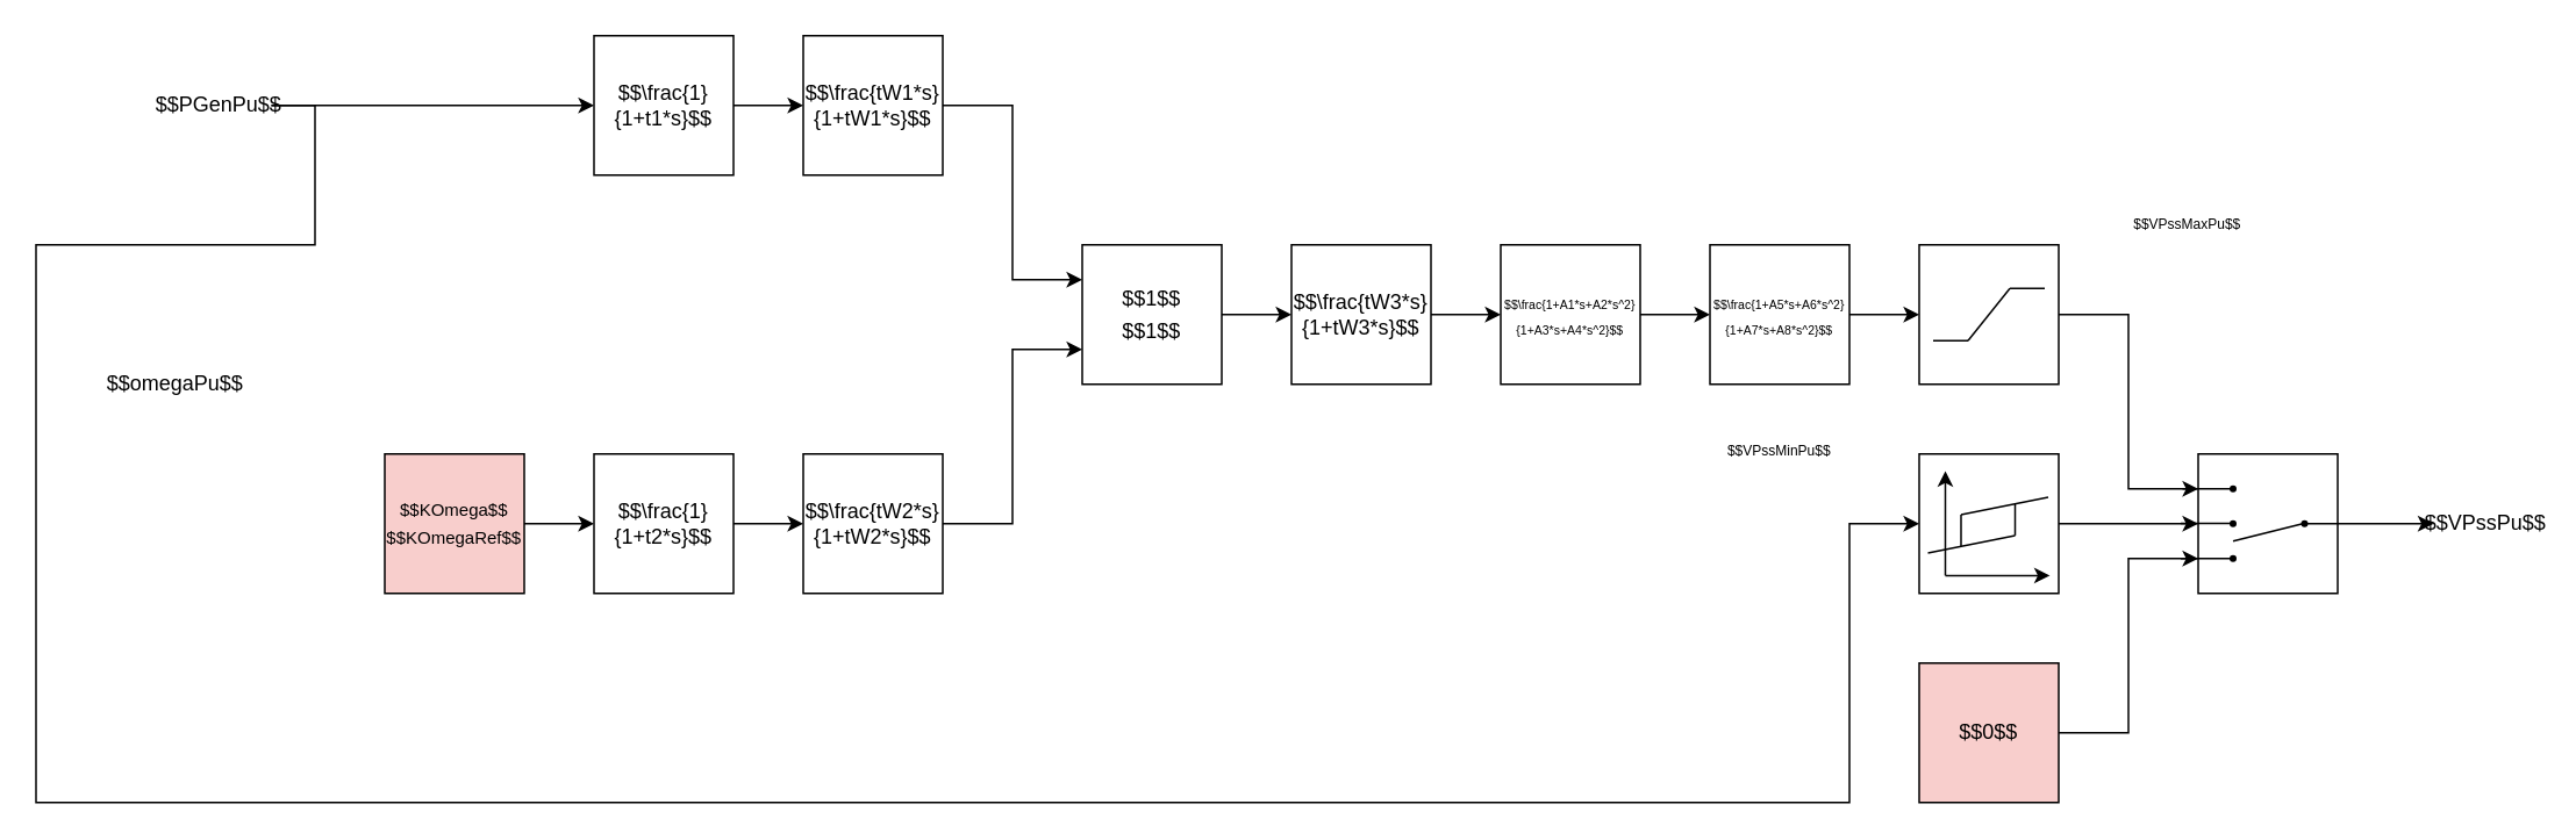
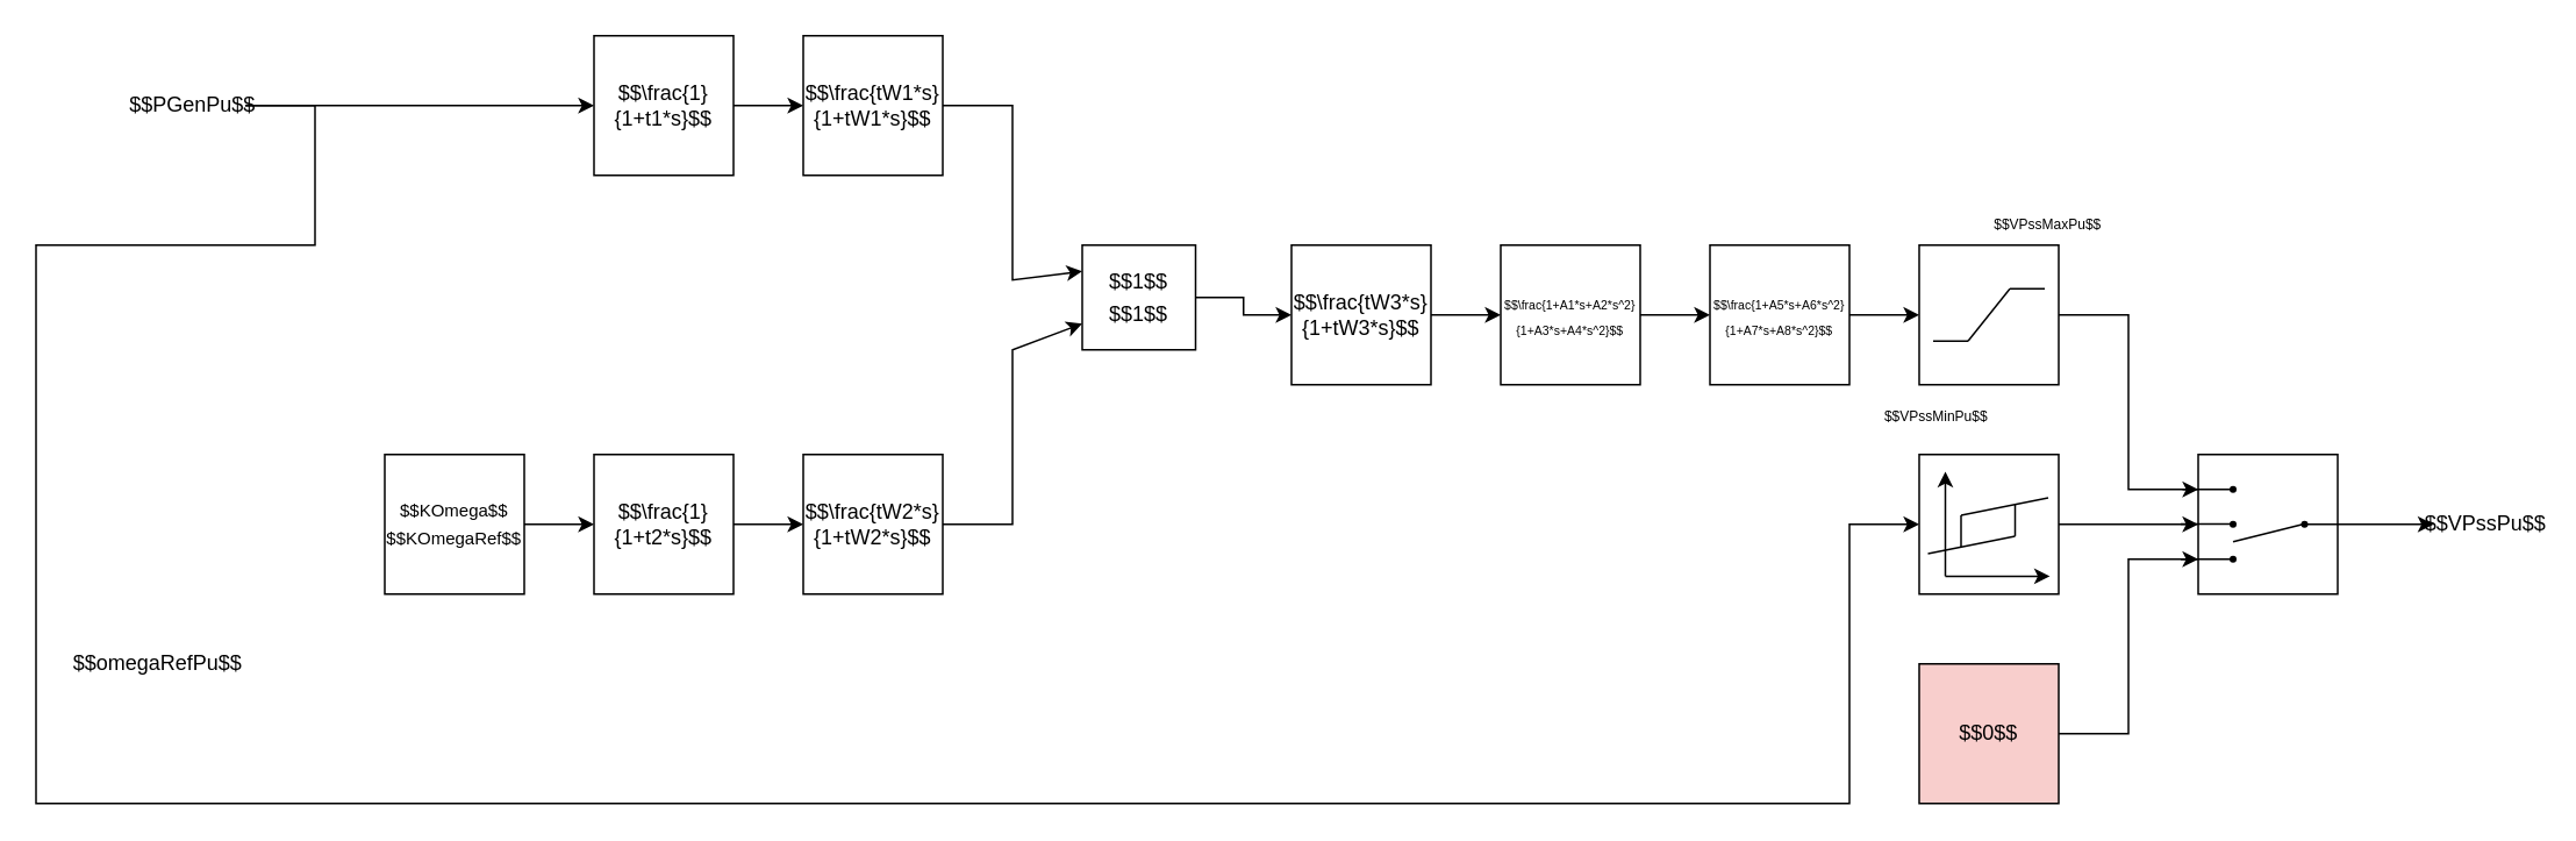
- <mxCell id="51" value="$$PGenPu$$" style="text;strokeColor=none;align=center;fillColor=none;html=1;verticalAlign=middle;whiteSpace=wrap;rounded=0;" vertex="1" parent="1"><mxGeometry x="95" y="45" width="60" height="30" as="geometry" /></mxCell>
+ <mxCell id="51" value="$$PGenPu$$" style="text;strokeColor=none;align=center;fillColor=none;html=1;verticalAlign=middle;whiteSpace=wrap;rounded=0;" vertex="1" parent="1"><mxGeometry x="80" y="45" width="60" height="30" as="geometry" /></mxCell>
- <mxCell id="8" value="&lt;font style=&quot;font-size: 8px;&quot;&gt;$$VPssMaxPu$$&lt;/font&gt;" style="text;html=1;strokeColor=none;fillColor=none;align=center;verticalAlign=middle;whiteSpace=wrap;rounded=0;fontSize=15;" parent="1" vertex="1"><mxGeometry x="1224" y="110" width="60" height="30" as="geometry" /></mxCell>
+ <mxCell id="8" value="&lt;font style=&quot;font-size: 8px;&quot;&gt;$$VPssMaxPu$$&lt;/font&gt;" style="text;html=1;strokeColor=none;fillColor=none;align=center;verticalAlign=middle;whiteSpace=wrap;rounded=0;fontSize=15;" parent="1" vertex="1"><mxGeometry x="1144" y="110" width="60" height="30" as="geometry" /></mxCell>
- <mxCell id="18" value="&lt;table&gt;&lt;tbody&gt;&lt;tr&gt;&lt;td&gt;$$1$$&lt;/td&gt;&lt;/tr&gt;&lt;tr&gt;&lt;td&gt;$$1$$&lt;/td&gt;&lt;/tr&gt;&lt;/tbody&gt;&lt;/table&gt;" style="whiteSpace=wrap;html=1;aspect=fixed;" parent="1" vertex="1"><mxGeometry x="620" y="140" width="80" height="80" as="geometry" /></mxCell>
+ <mxCell id="18" value="&lt;table&gt;&lt;tbody&gt;&lt;tr&gt;&lt;td&gt;$$1$$&lt;/td&gt;&lt;/tr&gt;&lt;tr&gt;&lt;td&gt;$$1$$&lt;/td&gt;&lt;/tr&gt;&lt;/tbody&gt;&lt;/table&gt;" style="whiteSpace=wrap;html=1;aspect=fixed;" parent="1" vertex="1"><mxGeometry x="620" y="140" width="65" height="60" as="geometry" /></mxCell>
- <mxCell id="52" value="$$omegaPu$$" style="text;strokeColor=none;align=center;fillColor=none;html=1;verticalAlign=middle;whiteSpace=wrap;rounded=0;" vertex="1" parent="1"><mxGeometry x="60" y="205" width="80" height="30" as="geometry" /></mxCell>
- <mxCell id="10" value="&lt;font style=&quot;font-size: 8px;&quot;&gt;$$VPssMinPu$$&lt;/font&gt;" style="text;html=1;strokeColor=none;fillColor=none;align=center;verticalAlign=middle;whiteSpace=wrap;rounded=0;fontSize=15;" parent="1" vertex="1"><mxGeometry x="990" y="240" width="60" height="30" as="geometry" /></mxCell>
+ <mxCell id="10" value="&lt;font style=&quot;font-size: 8px;&quot;&gt;$$VPssMinPu$$&lt;/font&gt;" style="text;html=1;strokeColor=none;fillColor=none;align=center;verticalAlign=middle;whiteSpace=wrap;rounded=0;fontSize=15;" parent="1" vertex="1"><mxGeometry x="1080" y="220" width="60" height="30" as="geometry" /></mxCell>
- <mxCell id="11" value="&lt;table style=&quot;font-size: 10px;&quot;&gt;&lt;tbody&gt;&lt;tr&gt;&lt;td&gt;&lt;font style=&quot;font-size: 10px;&quot;&gt;$$KOmega$$&lt;/font&gt;&lt;/td&gt;&lt;/tr&gt;&lt;tr&gt;&lt;td&gt;&lt;font style=&quot;font-size: 10px;&quot;&gt;$$KOmegaRef$$&lt;/font&gt;&lt;/td&gt;&lt;/tr&gt;&lt;/tbody&gt;&lt;/table&gt;" style="whiteSpace=wrap;html=1;aspect=fixed;fillColor=#f8cecc;" parent="1" vertex="1"><mxGeometry x="220" y="260" width="80" height="80" as="geometry" /></mxCell>
+ <mxCell id="11" value="&lt;table style=&quot;font-size: 10px;&quot;&gt;&lt;tbody&gt;&lt;tr&gt;&lt;td&gt;&lt;font style=&quot;font-size: 10px;&quot;&gt;$$KOmega$$&lt;/font&gt;&lt;/td&gt;&lt;/tr&gt;&lt;tr&gt;&lt;td&gt;&lt;font style=&quot;font-size: 10px;&quot;&gt;$$KOmegaRef$$&lt;/font&gt;&lt;/td&gt;&lt;/tr&gt;&lt;/tbody&gt;&lt;/table&gt;" style="whiteSpace=wrap;html=1;aspect=fixed;" parent="1" vertex="1"><mxGeometry x="220" y="260" width="80" height="80" as="geometry" /></mxCell>
+ <mxCell id="53" value="$$omegaRefPu$$" style="text;strokeColor=none;align=center;fillColor=none;html=1;verticalAlign=middle;whiteSpace=wrap;rounded=0;" vertex="1" parent="1"><mxGeometry x="40" y="365" width="100" height="30" as="geometry" /></mxCell>
